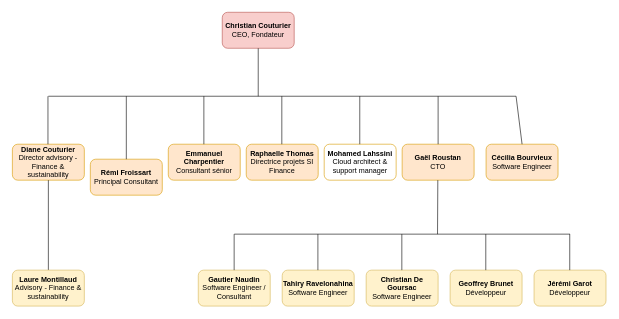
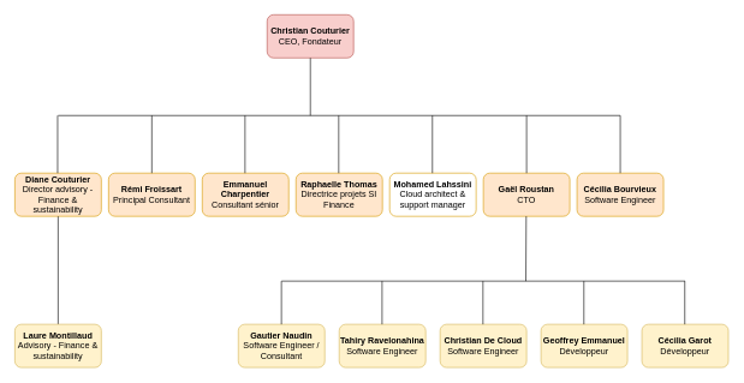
- <mxCell id="8" value="&lt;div&gt;&lt;b&gt;Cécilia Bourvieux&lt;/b&gt;&lt;br&gt;&lt;/div&gt;&lt;div&gt;Software Engineer&lt;br&gt;&lt;/div&gt;" style="rounded=1;whiteSpace=wrap;html=1;fillColor=#ffe6cc;strokeColor=#d79b00;" parent="1" vertex="1"><mxGeometry x="810" y="240" width="120" height="60" as="geometry" /></mxCell>
+ <mxCell id="8" value="&lt;div&gt;&lt;b&gt;Cécilia Bourvieux&lt;/b&gt;&lt;br&gt;&lt;/div&gt;&lt;div&gt;Software Engineer&lt;br&gt;&lt;/div&gt;" style="rounded=1;whiteSpace=wrap;html=1;fillColor=#ffe6cc;strokeColor=#d79b00;" parent="1" vertex="1"><mxGeometry x="800" y="240" width="120" height="60" as="geometry" /></mxCell>
- <mxCell id="3" value="&lt;div&gt;&lt;b&gt;Rémi Froissart&lt;/b&gt;&lt;/div&gt;&lt;div&gt;Principal Consultant&lt;br&gt;&lt;/div&gt;" style="rounded=1;whiteSpace=wrap;html=1;fillColor=#ffe6cc;strokeColor=#d79b00;" parent="1" vertex="1"><mxGeometry x="150" y="265" width="120" height="60" as="geometry" /></mxCell>
+ <mxCell id="3" value="&lt;div&gt;&lt;b&gt;Rémi Froissart&lt;/b&gt;&lt;/div&gt;&lt;div&gt;Principal Consultant&lt;br&gt;&lt;/div&gt;" style="rounded=1;whiteSpace=wrap;html=1;fillColor=#ffe6cc;strokeColor=#d79b00;" parent="1" vertex="1"><mxGeometry x="150" y="240" width="120" height="60" as="geometry" /></mxCell>
- <mxCell id="6" value="&lt;div&gt;&lt;b&gt;Christian De Goursac&lt;/b&gt;&lt;br&gt;&lt;/div&gt;&lt;div&gt;Software Engineer&lt;br&gt;&lt;/div&gt;" style="rounded=1;whiteSpace=wrap;html=1;fillColor=#fff2cc;strokeColor=#d6b656;" parent="1" vertex="1"><mxGeometry x="610" y="450" width="120" height="60" as="geometry" /></mxCell>
+ <mxCell id="6" value="&lt;div&gt;&lt;b&gt;Christian De Cloud&lt;/b&gt;&lt;br&gt;&lt;/div&gt;&lt;div&gt;Software Engineer&lt;br&gt;&lt;/div&gt;" style="rounded=1;whiteSpace=wrap;html=1;fillColor=#fff2cc;strokeColor=#d6b656;" parent="1" vertex="1"><mxGeometry x="610" y="450" width="120" height="60" as="geometry" /></mxCell>
- <mxCell id="5" value="&lt;div&gt;&lt;b&gt;Geoffrey Brunet&lt;/b&gt;&lt;br&gt;&lt;/div&gt;&lt;div&gt;Développeur&lt;br&gt;&lt;/div&gt;" style="rounded=1;whiteSpace=wrap;html=1;fillColor=#fff2cc;strokeColor=#d6b656;" parent="1" vertex="1"><mxGeometry x="750" y="450" width="120" height="60" as="geometry" /></mxCell>
+ <mxCell id="5" value="&lt;div&gt;&lt;b&gt;Geoffrey Emmanuel&lt;/b&gt;&lt;br&gt;&lt;/div&gt;&lt;div&gt;Développeur&lt;br&gt;&lt;/div&gt;" style="rounded=1;whiteSpace=wrap;html=1;fillColor=#fff2cc;strokeColor=#d6b656;" parent="1" vertex="1"><mxGeometry x="750" y="450" width="120" height="60" as="geometry" /></mxCell>
- <mxCell id="12" value="&lt;div&gt;&lt;span style=&quot;background-color: initial;&quot;&gt;&lt;b&gt;Jérémi Garot&lt;br&gt;&lt;/b&gt;Développeur&lt;/span&gt;&lt;br&gt;&lt;/div&gt;" style="rounded=1;whiteSpace=wrap;html=1;fillColor=#fff2cc;strokeColor=#d6b656;" parent="1" vertex="1"><mxGeometry x="890" y="450" width="120" height="60" as="geometry" /></mxCell>
+ <mxCell id="12" value="&lt;div&gt;&lt;span style=&quot;background-color: initial;&quot;&gt;&lt;b&gt;Cécilia Garot&lt;br&gt;&lt;/b&gt;Développeur&lt;/span&gt;&lt;br&gt;&lt;/div&gt;" style="rounded=1;whiteSpace=wrap;html=1;fillColor=#fff2cc;strokeColor=#d6b656;" parent="1" vertex="1"><mxGeometry x="890" y="450" width="120" height="60" as="geometry" /></mxCell>
